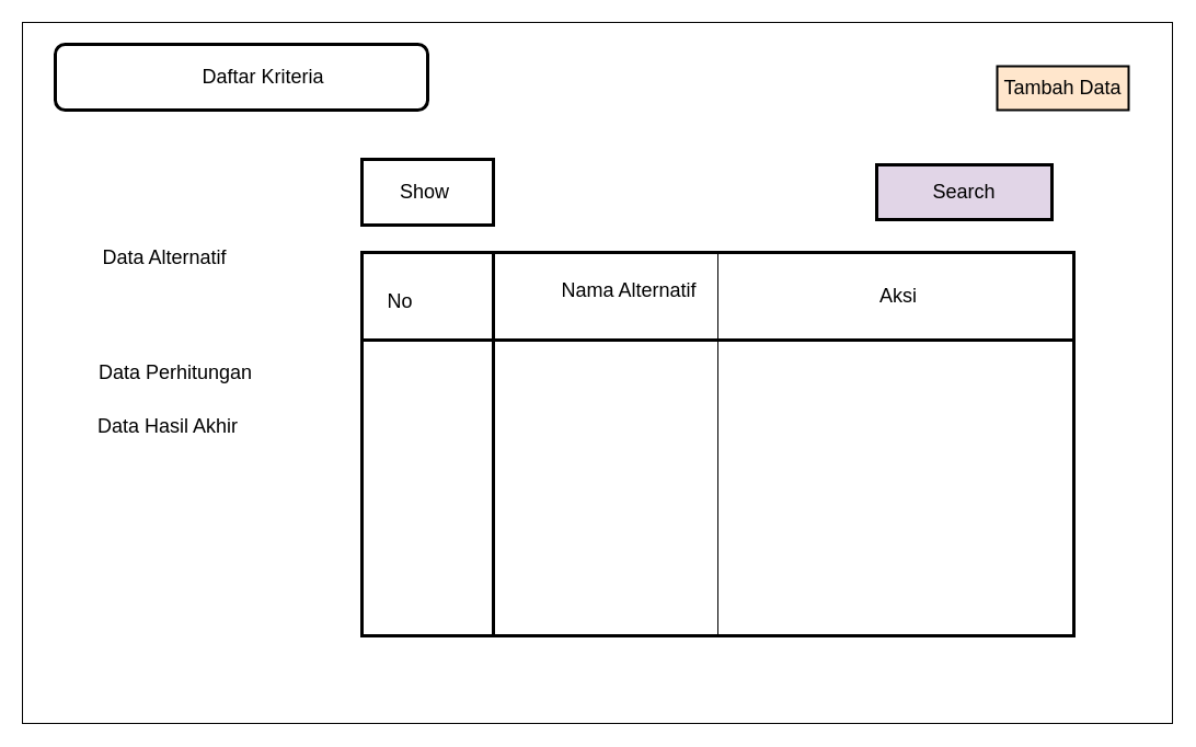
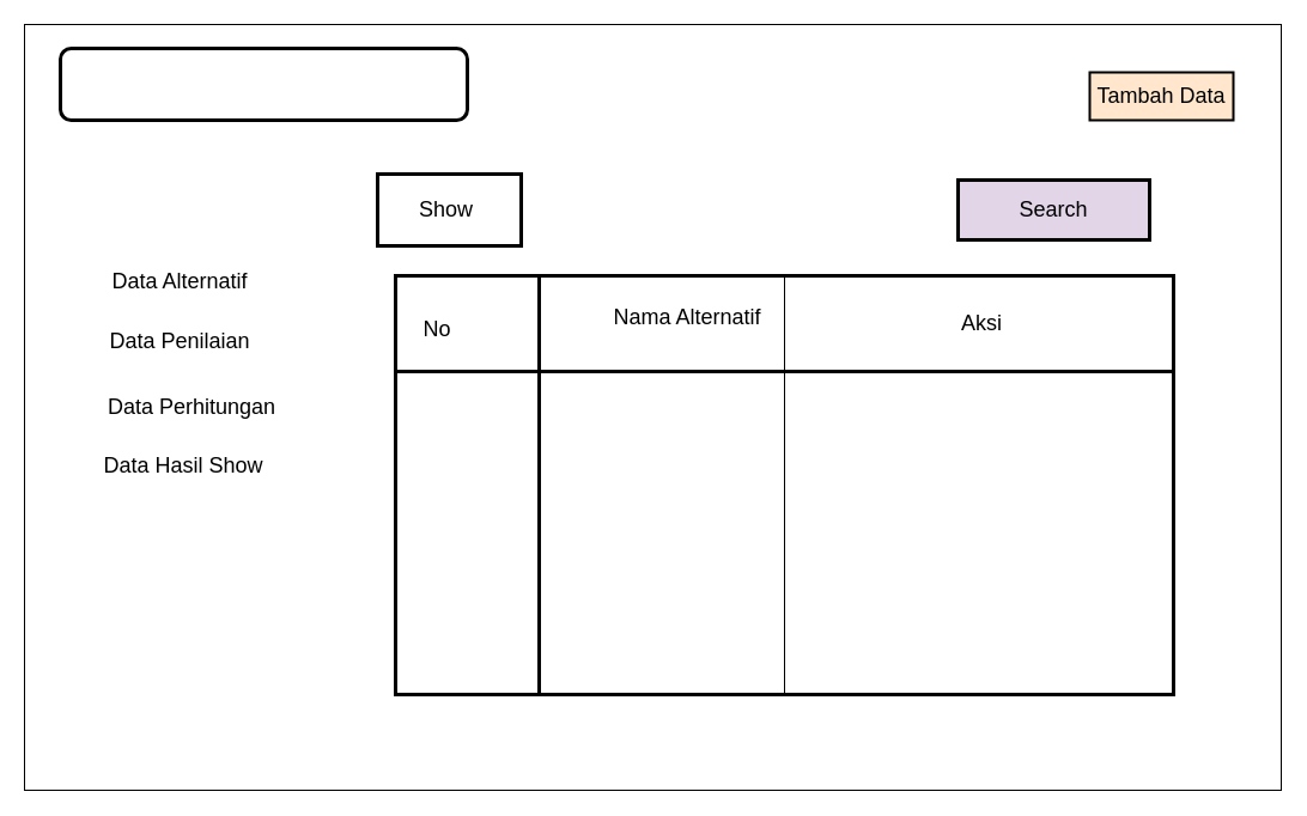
- <mxCell id="16" value="Daftar Kriteria" style="text;html=1;strokeColor=none;fillColor=none;align=center;verticalAlign=middle;whiteSpace=wrap;rounded=0;strokeWidth=3;fontSize=18;" vertex="1" parent="1"><mxGeometry x="100" y="55" width="280" height="30" as="geometry" /></mxCell>
- <mxCell id="10" value="Show&amp;nbsp;" style="rounded=0;whiteSpace=wrap;html=1;strokeWidth=3;fontSize=18;" vertex="1" parent="1"><mxGeometry x="330" y="145" width="120" height="60" as="geometry" /></mxCell>
+ <mxCell id="10" value="Show&amp;nbsp;" style="rounded=0;whiteSpace=wrap;html=1;strokeWidth=3;fontSize=18;" vertex="1" parent="1"><mxGeometry x="315" y="145" width="120" height="60" as="geometry" /></mxCell>
+ <mxCell id="12" value="Data Penilaian" style="text;html=1;strokeColor=none;fillColor=none;align=center;verticalAlign=middle;whiteSpace=wrap;rounded=0;strokeWidth=3;fontSize=18;" vertex="1" parent="1"><mxGeometry x="60" y="270" width="180" height="30" as="geometry" /></mxCell>
- <mxCell id="14" value="Data Hasil Akhir" style="text;html=1;strokeColor=none;fillColor=none;align=center;verticalAlign=middle;whiteSpace=wrap;rounded=0;strokeWidth=3;fontSize=18;" vertex="1" parent="1"><mxGeometry x="63" y="374" width="180" height="30" as="geometry" /></mxCell>
+ <mxCell id="14" value="Data Hasil Show" style="text;html=1;strokeColor=none;fillColor=none;align=center;verticalAlign=middle;whiteSpace=wrap;rounded=0;strokeWidth=3;fontSize=18;" vertex="1" parent="1"><mxGeometry x="63" y="374" width="180" height="30" as="geometry" /></mxCell>
